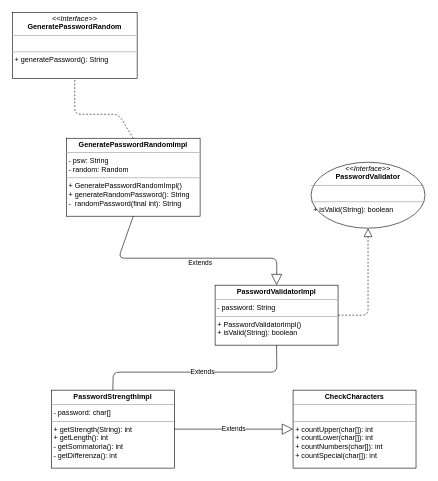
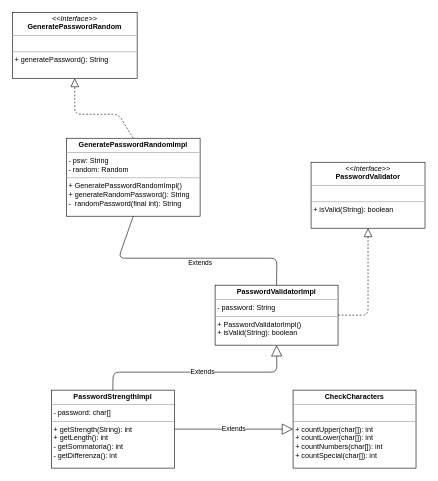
- <mxCell id="7" value="" style="endArrow=none;dashed=1;endFill=0;endSize=12;html=1;entryX=0.5;entryY=1;entryDx=0;entryDy=0;exitX=0.5;exitY=0;exitDx=0;exitDy=0;" parent="1" source="6" target="5" edge="1"><mxGeometry width="160" relative="1" as="geometry"><mxPoint x="58" y="180" as="sourcePoint" /><mxPoint x="288" y="180" as="targetPoint" /><Array as="points"><mxPoint x="197" y="190" /><mxPoint x="124" y="190" /></Array></mxGeometry></mxCell>
+ <mxCell id="7" value="" style="endArrow=block;dashed=1;endFill=0;endSize=12;html=1;entryX=0.5;entryY=1;entryDx=0;entryDy=0;exitX=0.5;exitY=0;exitDx=0;exitDy=0;" parent="1" source="6" target="5" edge="1"><mxGeometry width="160" relative="1" as="geometry"><mxPoint x="58" y="180" as="sourcePoint" /><mxPoint x="288" y="180" as="targetPoint" /><Array as="points"><mxPoint x="197" y="190" /><mxPoint x="124" y="190" /></Array></mxGeometry></mxCell>
- <mxCell id="2" value="&lt;p style=&quot;margin: 0px ; margin-top: 4px ; text-align: center&quot;&gt;&lt;i&gt;&amp;lt;&amp;lt;Interface&amp;gt;&amp;gt;&lt;/i&gt;&lt;br&gt;&lt;b&gt;PasswordValidator&lt;/b&gt;&lt;/p&gt;&lt;hr size=&quot;1&quot;&gt;&lt;p style=&quot;margin: 0px ; margin-left: 4px&quot;&gt;&lt;br&gt;&lt;/p&gt;&lt;hr size=&quot;1&quot;&gt;&lt;p style=&quot;margin: 0px ; margin-left: 4px&quot;&gt;+ isValid(String): boolean&lt;br&gt;&lt;/p&gt;" style="ellipse;verticalAlign=top;align=left;overflow=fill;fontSize=12;fontFamily=Helvetica;html=1;" parent="1" vertex="1"><mxGeometry x="518" y="270" width="190" height="110" as="geometry" /></mxCell>
+ <mxCell id="2" value="&lt;p style=&quot;margin: 0px ; margin-top: 4px ; text-align: center&quot;&gt;&lt;i&gt;&amp;lt;&amp;lt;Interface&amp;gt;&amp;gt;&lt;/i&gt;&lt;br&gt;&lt;b&gt;PasswordValidator&lt;/b&gt;&lt;/p&gt;&lt;hr size=&quot;1&quot;&gt;&lt;p style=&quot;margin: 0px ; margin-left: 4px&quot;&gt;&lt;br&gt;&lt;/p&gt;&lt;hr size=&quot;1&quot;&gt;&lt;p style=&quot;margin: 0px ; margin-left: 4px&quot;&gt;+ isValid(String): boolean&lt;br&gt;&lt;/p&gt;" style="verticalAlign=top;align=left;overflow=fill;fontSize=12;fontFamily=Helvetica;html=1;" parent="1" vertex="1"><mxGeometry x="518" y="270" width="190" height="110" as="geometry" /></mxCell>
- <mxCell id="8" value="Extends" style="endArrow=block;endSize=16;endFill=0;html=1;entryX=0.5;entryY=0;entryDx=0;entryDy=0;exitX=0.5;exitY=1;exitDx=0;exitDy=0;" parent="1" source="6" target="4" edge="1"><mxGeometry x="0.095" y="-8" width="160" relative="1" as="geometry"><mxPoint x="451" y="380" as="sourcePoint" /><mxPoint x="98" y="410" as="targetPoint" /><Array as="points"><mxPoint x="197" y="430" /><mxPoint x="461" y="430" /></Array><mxPoint as="offset" /></mxGeometry></mxCell>
+ <mxCell id="8" value="Extends" style="endArrow=none;endSize=16;endFill=0;html=1;entryX=0.5;entryY=0;entryDx=0;entryDy=0;exitX=0.5;exitY=1;exitDx=0;exitDy=0;" parent="1" source="6" target="4" edge="1"><mxGeometry x="0.095" y="-8" width="160" relative="1" as="geometry"><mxPoint x="451" y="380" as="sourcePoint" /><mxPoint x="98" y="410" as="targetPoint" /><Array as="points"><mxPoint x="197" y="430" /><mxPoint x="461" y="430" /></Array><mxPoint as="offset" /></mxGeometry></mxCell>
- <mxCell id="9" value="Extends" style="endArrow=none;endSize=16;endFill=0;html=1;exitX=0.5;exitY=0;exitDx=0;exitDy=0;entryX=0.5;entryY=1;entryDx=0;entryDy=0;" parent="1" source="3" target="4" edge="1"><mxGeometry x="0.028" width="160" relative="1" as="geometry"><mxPoint x="438" y="610" as="sourcePoint" /><mxPoint x="128" y="610" as="targetPoint" /><Array as="points"><mxPoint x="188" y="620" /><mxPoint x="461" y="620" /></Array><mxPoint as="offset" /></mxGeometry></mxCell>
+ <mxCell id="9" value="Extends" style="endArrow=block;endSize=16;endFill=0;html=1;exitX=0.5;exitY=0;exitDx=0;exitDy=0;entryX=0.5;entryY=1;entryDx=0;entryDy=0;" parent="1" source="3" target="4" edge="1"><mxGeometry x="0.028" width="160" relative="1" as="geometry"><mxPoint x="438" y="610" as="sourcePoint" /><mxPoint x="128" y="610" as="targetPoint" /><Array as="points"><mxPoint x="188" y="620" /><mxPoint x="461" y="620" /></Array><mxPoint as="offset" /></mxGeometry></mxCell>
